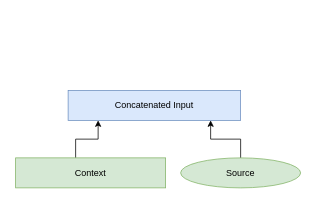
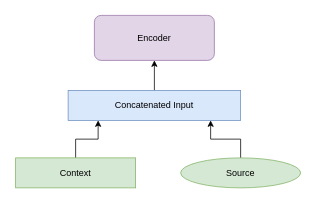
+ <mxCell id="2" value="Encoder" style="rounded=1;whiteSpace=wrap;html=1;fillColor=#e1d5e7;strokeColor=#9673a6;" vertex="1" parent="1"><mxGeometry x="125" y="20" width="160" height="60" as="geometry" /></mxCell>
+ <mxCell id="7" value="" style="edgeStyle=orthogonalEdgeStyle;rounded=0;orthogonalLoop=1;jettySize=auto;html=1;" edge="1" parent="1" source="8" target="2"><mxGeometry relative="1" as="geometry" /></mxCell>
- <mxCell id="4" value="Context" style="rounded=0;whiteSpace=wrap;html=1;fillColor=#d5e8d4;strokeColor=#82b366;" vertex="1" parent="1"><mxGeometry x="20" y="210" width="200" height="40" as="geometry" /></mxCell>
+ <mxCell id="4" value="Context" style="rounded=0;whiteSpace=wrap;html=1;fillColor=#d5e8d4;strokeColor=#82b366;" vertex="1" parent="1"><mxGeometry x="20" y="210" width="160" height="40" as="geometry" /></mxCell>
